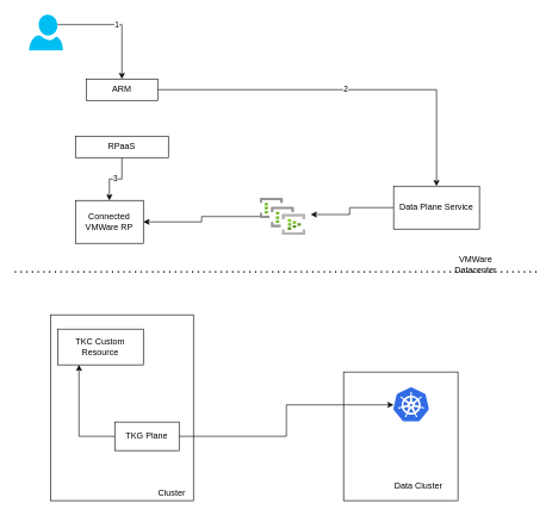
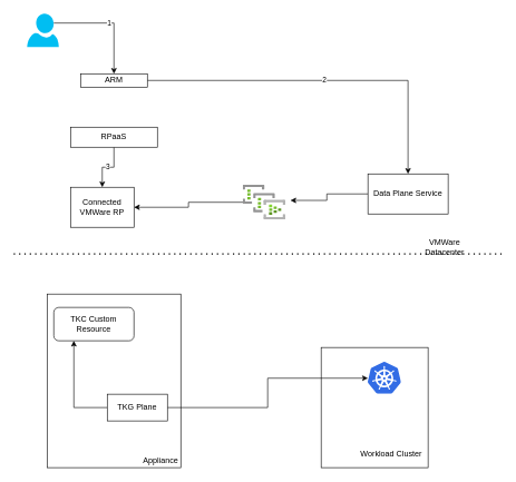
- <mxCell id="5" value="ARM" style="rounded=0;whiteSpace=wrap;html=1;" vertex="1" parent="1"><mxGeometry x="120" y="110" width="100" height="30" as="geometry" /></mxCell>
+ <mxCell id="5" value="ARM" style="rounded=0;whiteSpace=wrap;html=1;" vertex="1" parent="1"><mxGeometry x="120" y="110" width="100" height="20" as="geometry" /></mxCell>
- <mxCell id="12" value="TKC Custom Resource" style="rounded=0;whiteSpace=wrap;html=1;" vertex="1" parent="1"><mxGeometry x="80" y="460" width="120" height="50" as="geometry" /></mxCell>
+ <mxCell id="12" value="TKC Custom Resource" style="whiteSpace=wrap;html=1;rounded=1;" vertex="1" parent="1"><mxGeometry x="80" y="460" width="120" height="50" as="geometry" /></mxCell>
- <mxCell id="14" value="Data Cluster" style="text;html=1;strokeColor=none;fillColor=none;align=center;verticalAlign=middle;whiteSpace=wrap;rounded=0;" vertex="1" parent="1"><mxGeometry x="530" y="670" width="110" height="20" as="geometry" /></mxCell>
+ <mxCell id="14" value="Workload Cluster" style="text;html=1;strokeColor=none;fillColor=none;align=center;verticalAlign=middle;whiteSpace=wrap;rounded=0;" vertex="1" parent="1"><mxGeometry x="530" y="670" width="110" height="20" as="geometry" /></mxCell>
- <mxCell id="10" value="Cluster" style="text;html=1;strokeColor=none;fillColor=none;align=center;verticalAlign=middle;whiteSpace=wrap;rounded=0;" vertex="1" parent="1"><mxGeometry x="220" y="680" width="40" height="20" as="geometry" /></mxCell>
+ <mxCell id="10" value="Appliance" style="text;html=1;strokeColor=none;fillColor=none;align=center;verticalAlign=middle;whiteSpace=wrap;rounded=0;" vertex="1" parent="1"><mxGeometry x="220" y="680" width="40" height="20" as="geometry" /></mxCell>
